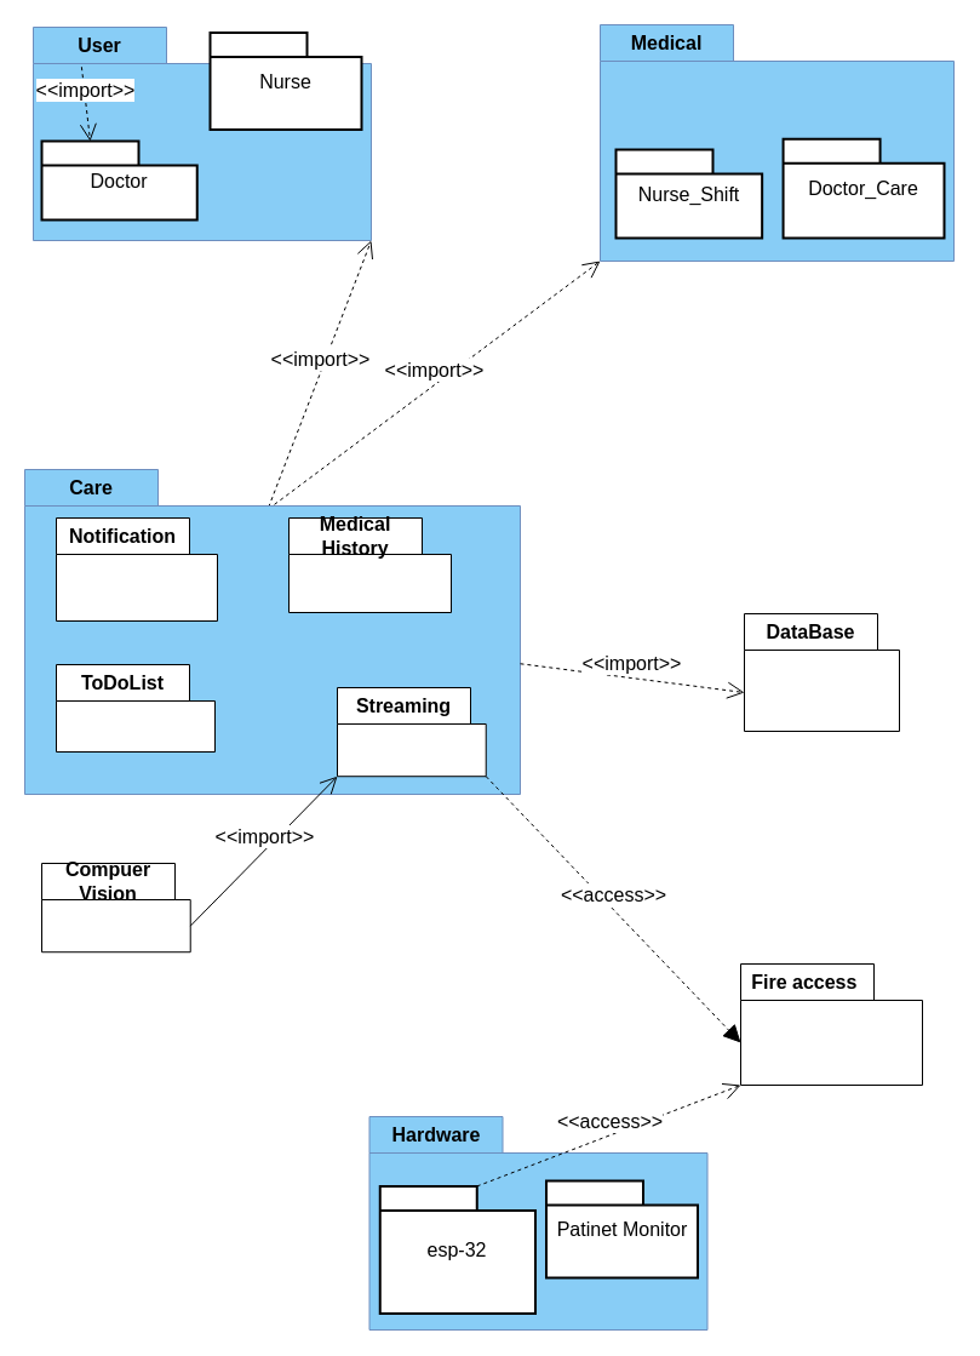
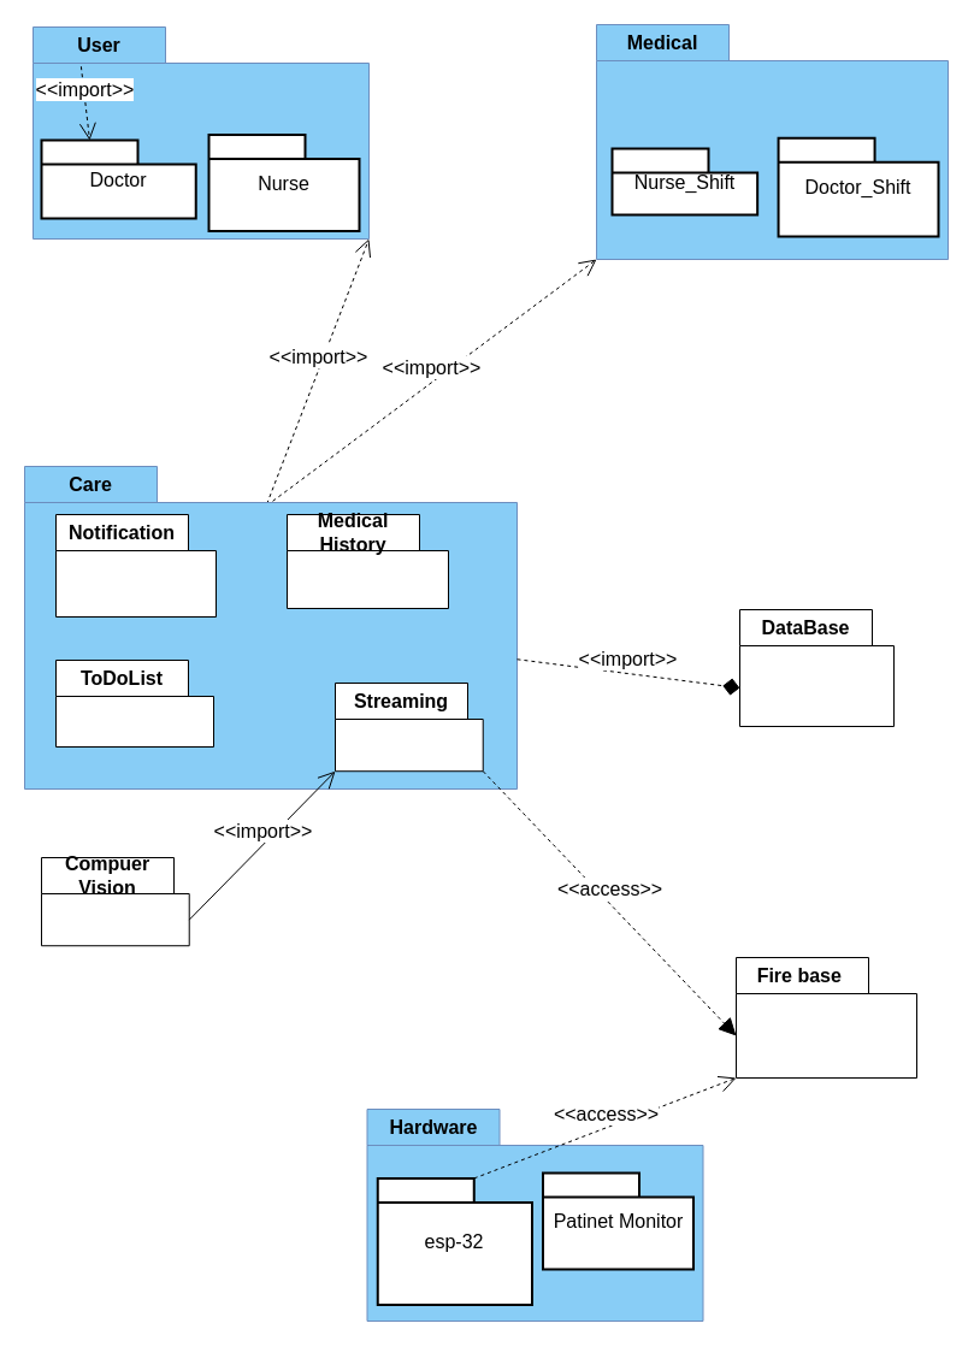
- <mxCell id="5" value="Nurse" style="shape=folder;tabWidth=80;tabHeight=20;tabPosition=left;strokeWidth=2;html=1;whiteSpace=wrap;align=center;fontSize=16;" parent="2" vertex="1"><mxGeometry x="146" y="4.58" width="125" height="80" as="geometry" /></mxCell>
+ <mxCell id="5" value="Nurse" style="shape=folder;tabWidth=80;tabHeight=20;tabPosition=left;strokeWidth=2;html=1;whiteSpace=wrap;align=center;fontSize=16;" parent="2" vertex="1"><mxGeometry x="146" y="89.58" width="125" height="80" as="geometry" /></mxCell>
- <mxCell id="10" value="Doctor_Care" style="shape=folder;tabWidth=80;tabHeight=20;tabPosition=left;strokeWidth=2;html=1;whiteSpace=wrap;align=center;fontSize=16;" parent="7" vertex="1"><mxGeometry x="151.07" y="94.25" width="132.93" height="81.75" as="geometry" /></mxCell>
+ <mxCell id="10" value="Doctor_Shift" style="shape=folder;tabWidth=80;tabHeight=20;tabPosition=left;strokeWidth=2;html=1;whiteSpace=wrap;align=center;fontSize=16;" parent="7" vertex="1"><mxGeometry x="151.07" y="94.25" width="132.93" height="81.75" as="geometry" /></mxCell>
- <mxCell id="9" value="Nurse_Shift" style="shape=folder;tabWidth=80;tabHeight=20;tabPosition=left;strokeWidth=2;html=1;whiteSpace=wrap;align=center;fontSize=16;" parent="7" vertex="1"><mxGeometry x="13" y="103.04" width="120.64" height="72.96" as="geometry" /></mxCell>
+ <mxCell id="9" value="Nurse_Shift" style="shape=folder;tabWidth=80;tabHeight=20;tabPosition=left;strokeWidth=2;html=1;whiteSpace=wrap;align=center;fontSize=16;" parent="7" vertex="1"><mxGeometry x="13" y="103.04" width="120.64" height="55" as="geometry" /></mxCell>
- <mxCell id="35" value="&amp;lt;&amp;lt;import&amp;gt;&amp;gt;" style="edgeStyle=none;html=1;endArrow=open;endSize=12;dashed=1;verticalAlign=bottom;rounded=0;entryX=0;entryY=0;entryDx=0;entryDy=65;entryPerimeter=0;labelBorderColor=none;strokeColor=default;shadow=0;fontSize=16;" parent="1" source="24" target="19" edge="1"><mxGeometry width="160" relative="1" as="geometry"><mxPoint x="167" y="774" as="sourcePoint" /><mxPoint x="329" y="774" as="targetPoint" /></mxGeometry></mxCell>
+ <mxCell id="35" value="&amp;lt;&amp;lt;import&amp;gt;&amp;gt;" style="edgeStyle=none;html=1;endArrow=diamond;endSize=12;dashed=1;verticalAlign=bottom;rounded=0;entryX=0;entryY=0;entryDx=0;entryDy=65;entryPerimeter=0;labelBorderColor=none;strokeColor=default;shadow=0;fontSize=16;" parent="1" source="24" target="19" edge="1"><mxGeometry width="160" relative="1" as="geometry"><mxPoint x="167" y="774" as="sourcePoint" /><mxPoint x="329" y="774" as="targetPoint" /></mxGeometry></mxCell>
- <mxCell id="15" value="Fire access&amp;nbsp;" style="shape=folder;fontStyle=1;tabWidth=110;tabHeight=30;tabPosition=left;html=1;boundedLbl=1;labelInHeader=1;container=1;collapsible=0;whiteSpace=wrap;fontSize=16;" parent="1" vertex="1"><mxGeometry x="611" y="795" width="150" height="100" as="geometry" /></mxCell>
+ <mxCell id="15" value="Fire base&amp;nbsp;" style="shape=folder;fontStyle=1;tabWidth=110;tabHeight=30;tabPosition=left;html=1;boundedLbl=1;labelInHeader=1;container=1;collapsible=0;whiteSpace=wrap;fontSize=16;" parent="1" vertex="1"><mxGeometry x="611" y="795" width="150" height="100" as="geometry" /></mxCell>
